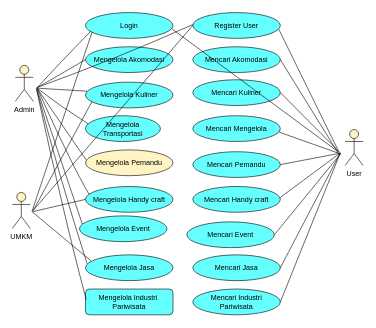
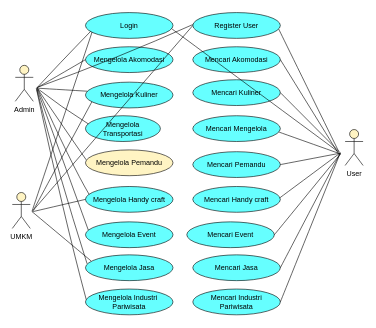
- <mxCell id="13" value="Mengelola Event" style="ellipse;whiteSpace=wrap;html=1;fillColor=#66FFFF;" vertex="1" parent="1"><mxGeometry x="132" y="359" width="146" height="43" as="geometry" /></mxCell>
+ <mxCell id="13" value="Mengelola Event" style="ellipse;whiteSpace=wrap;html=1;fillColor=#66FFFF;" vertex="1" parent="1"><mxGeometry x="142" y="369" width="146" height="43" as="geometry" /></mxCell>
- <mxCell id="8" value="Mengelola Industri&amp;nbsp;&lt;div&gt;Pariwisata&lt;/div&gt;" style="whiteSpace=wrap;html=1;fillColor=#66FFFF;rounded=1;" vertex="1" parent="1"><mxGeometry x="142" y="481" width="146" height="43" as="geometry" /></mxCell>
+ <mxCell id="8" value="Mengelola Industri&amp;nbsp;&lt;div&gt;Pariwisata&lt;/div&gt;" style="ellipse;whiteSpace=wrap;html=1;fillColor=#66FFFF;" vertex="1" parent="1"><mxGeometry x="142" y="481" width="146" height="43" as="geometry" /></mxCell>
